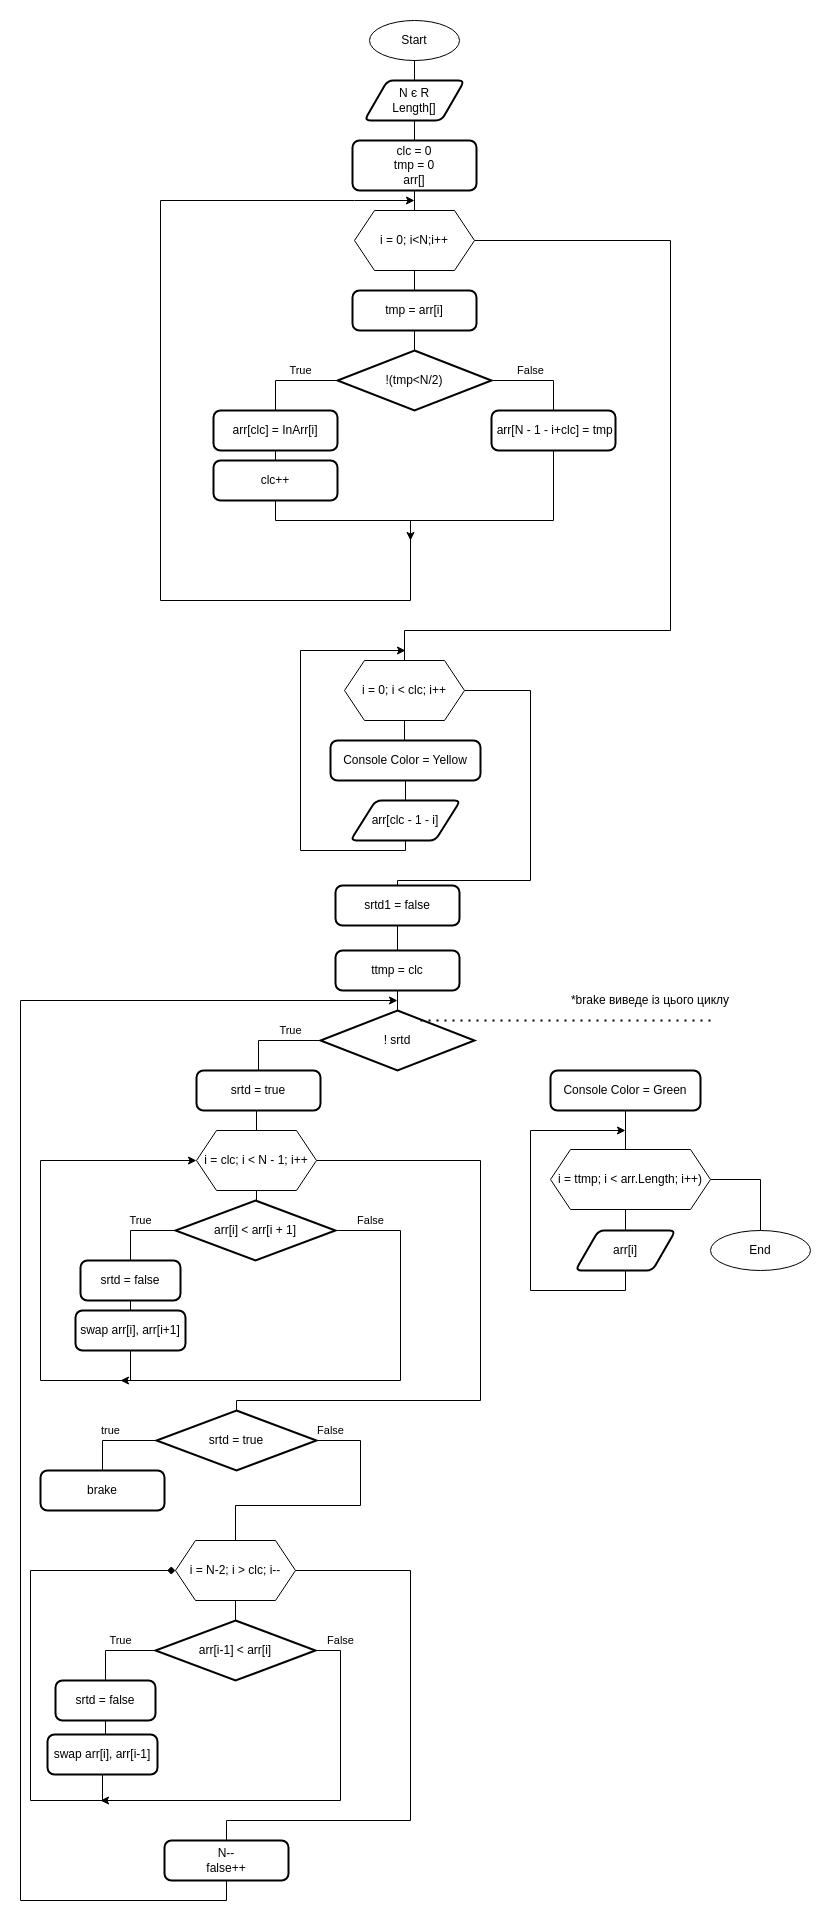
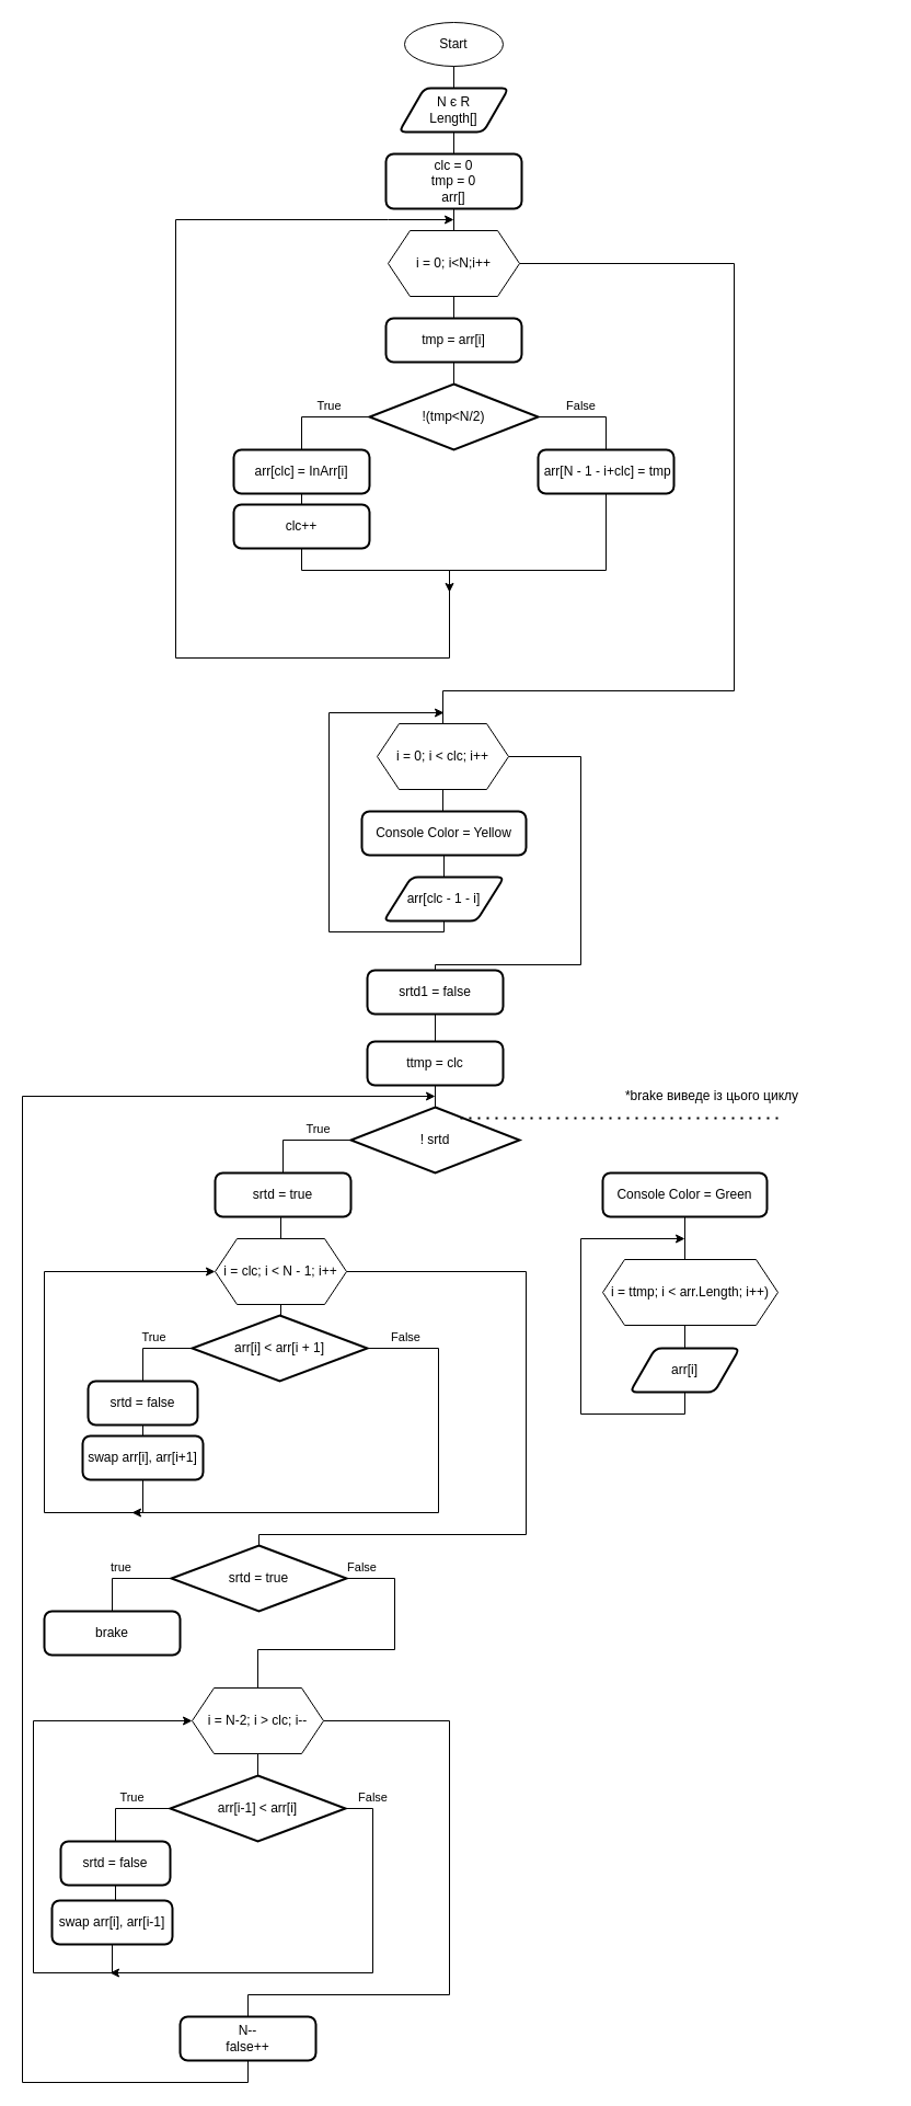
- <mxCell id="69" style="edgeStyle=orthogonalEdgeStyle;rounded=0;orthogonalLoop=1;jettySize=auto;html=1;startArrow=none;startFill=0;endArrow=none;endFill=0;" edge="1" parent="1" source="70" target="73"><mxGeometry relative="1" as="geometry"><mxPoint x="760" y="1250" as="targetPoint" /><Array as="points"><mxPoint x="760" y="1179" /></Array></mxGeometry></mxCell>
- <mxCell id="73" value="End" style="ellipse;whiteSpace=wrap;html=1;" vertex="1" parent="1"><mxGeometry x="710" y="1230" width="100" height="40" as="geometry" /></mxCell>
- <mxCell id="62" style="edgeStyle=orthogonalEdgeStyle;rounded=0;orthogonalLoop=1;jettySize=auto;html=1;entryX=0;entryY=0.5;entryDx=0;entryDy=0;startArrow=none;startFill=0;endArrow=diamond;endFill=1;" edge="1" parent="1" source="63" target="55"><mxGeometry relative="1" as="geometry"><Array as="points"><mxPoint x="102" y="1800" /><mxPoint x="30" y="1800" /><mxPoint x="30" y="1570" /></Array></mxGeometry></mxCell>
+ <mxCell id="62" style="edgeStyle=orthogonalEdgeStyle;rounded=0;orthogonalLoop=1;jettySize=auto;html=1;entryX=0;entryY=0.5;entryDx=0;entryDy=0;startArrow=none;startFill=0;endArrow=classic;endFill=1;" edge="1" parent="1" source="63" target="55"><mxGeometry relative="1" as="geometry"><Array as="points"><mxPoint x="102" y="1800" /><mxPoint x="30" y="1800" /><mxPoint x="30" y="1570" /></Array></mxGeometry></mxCell>
